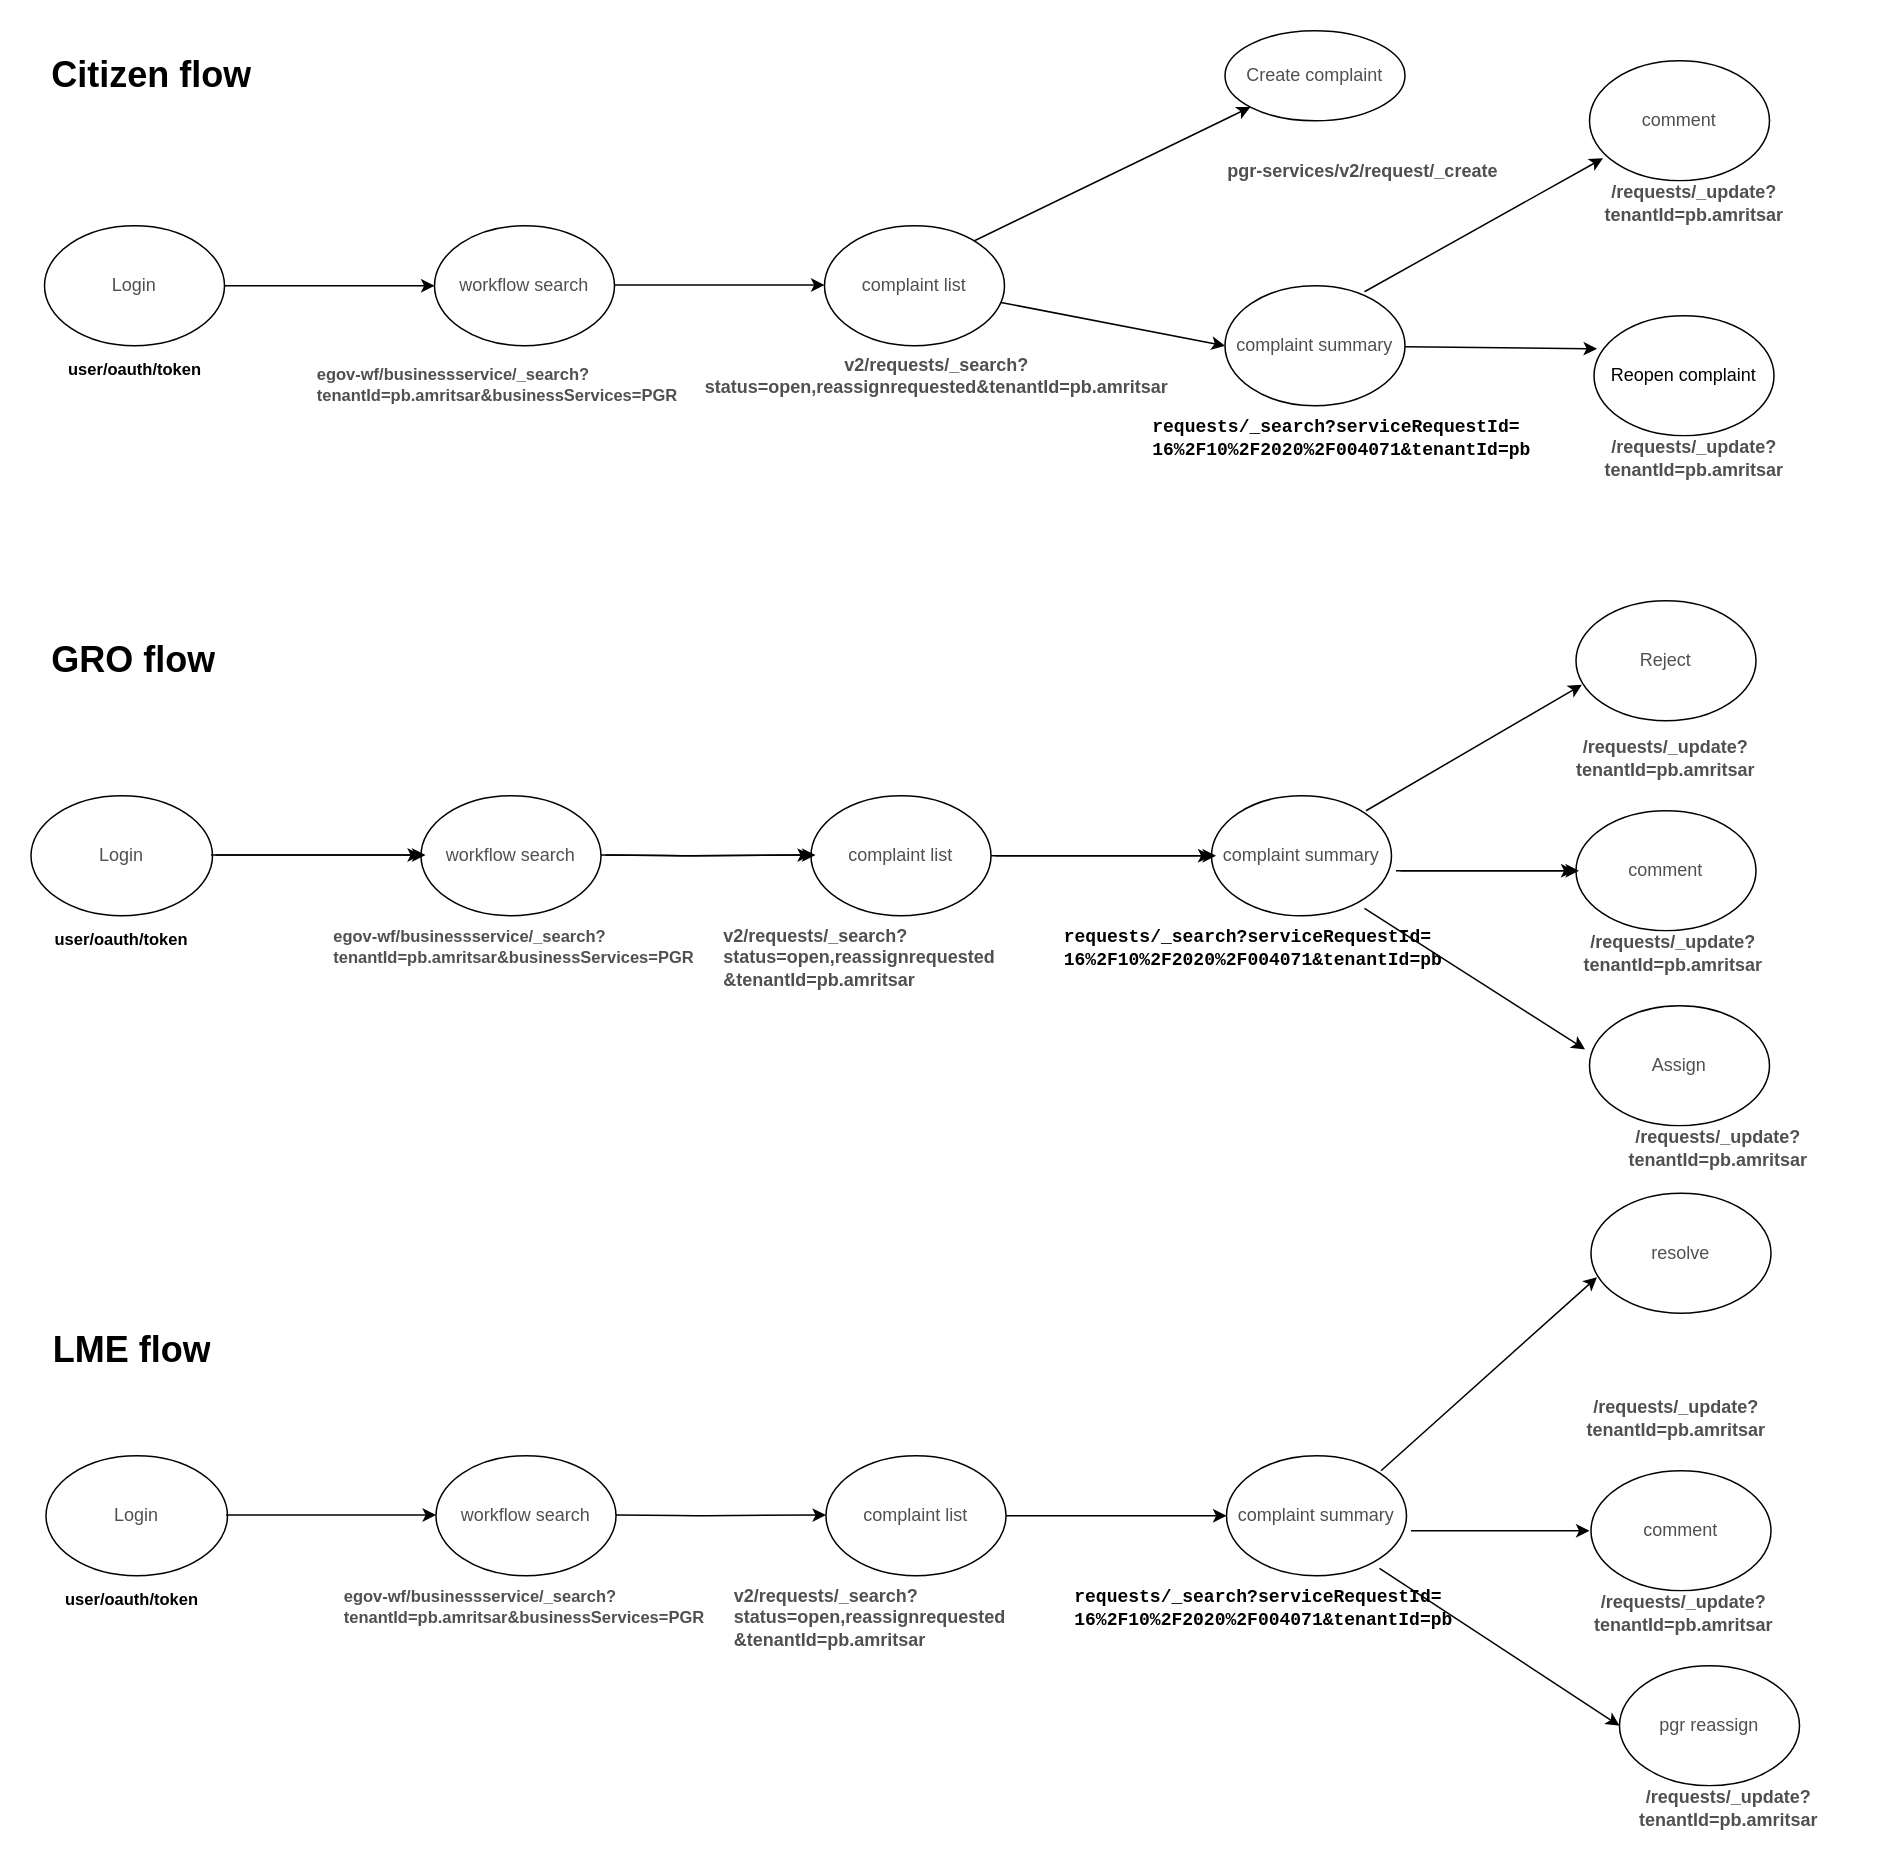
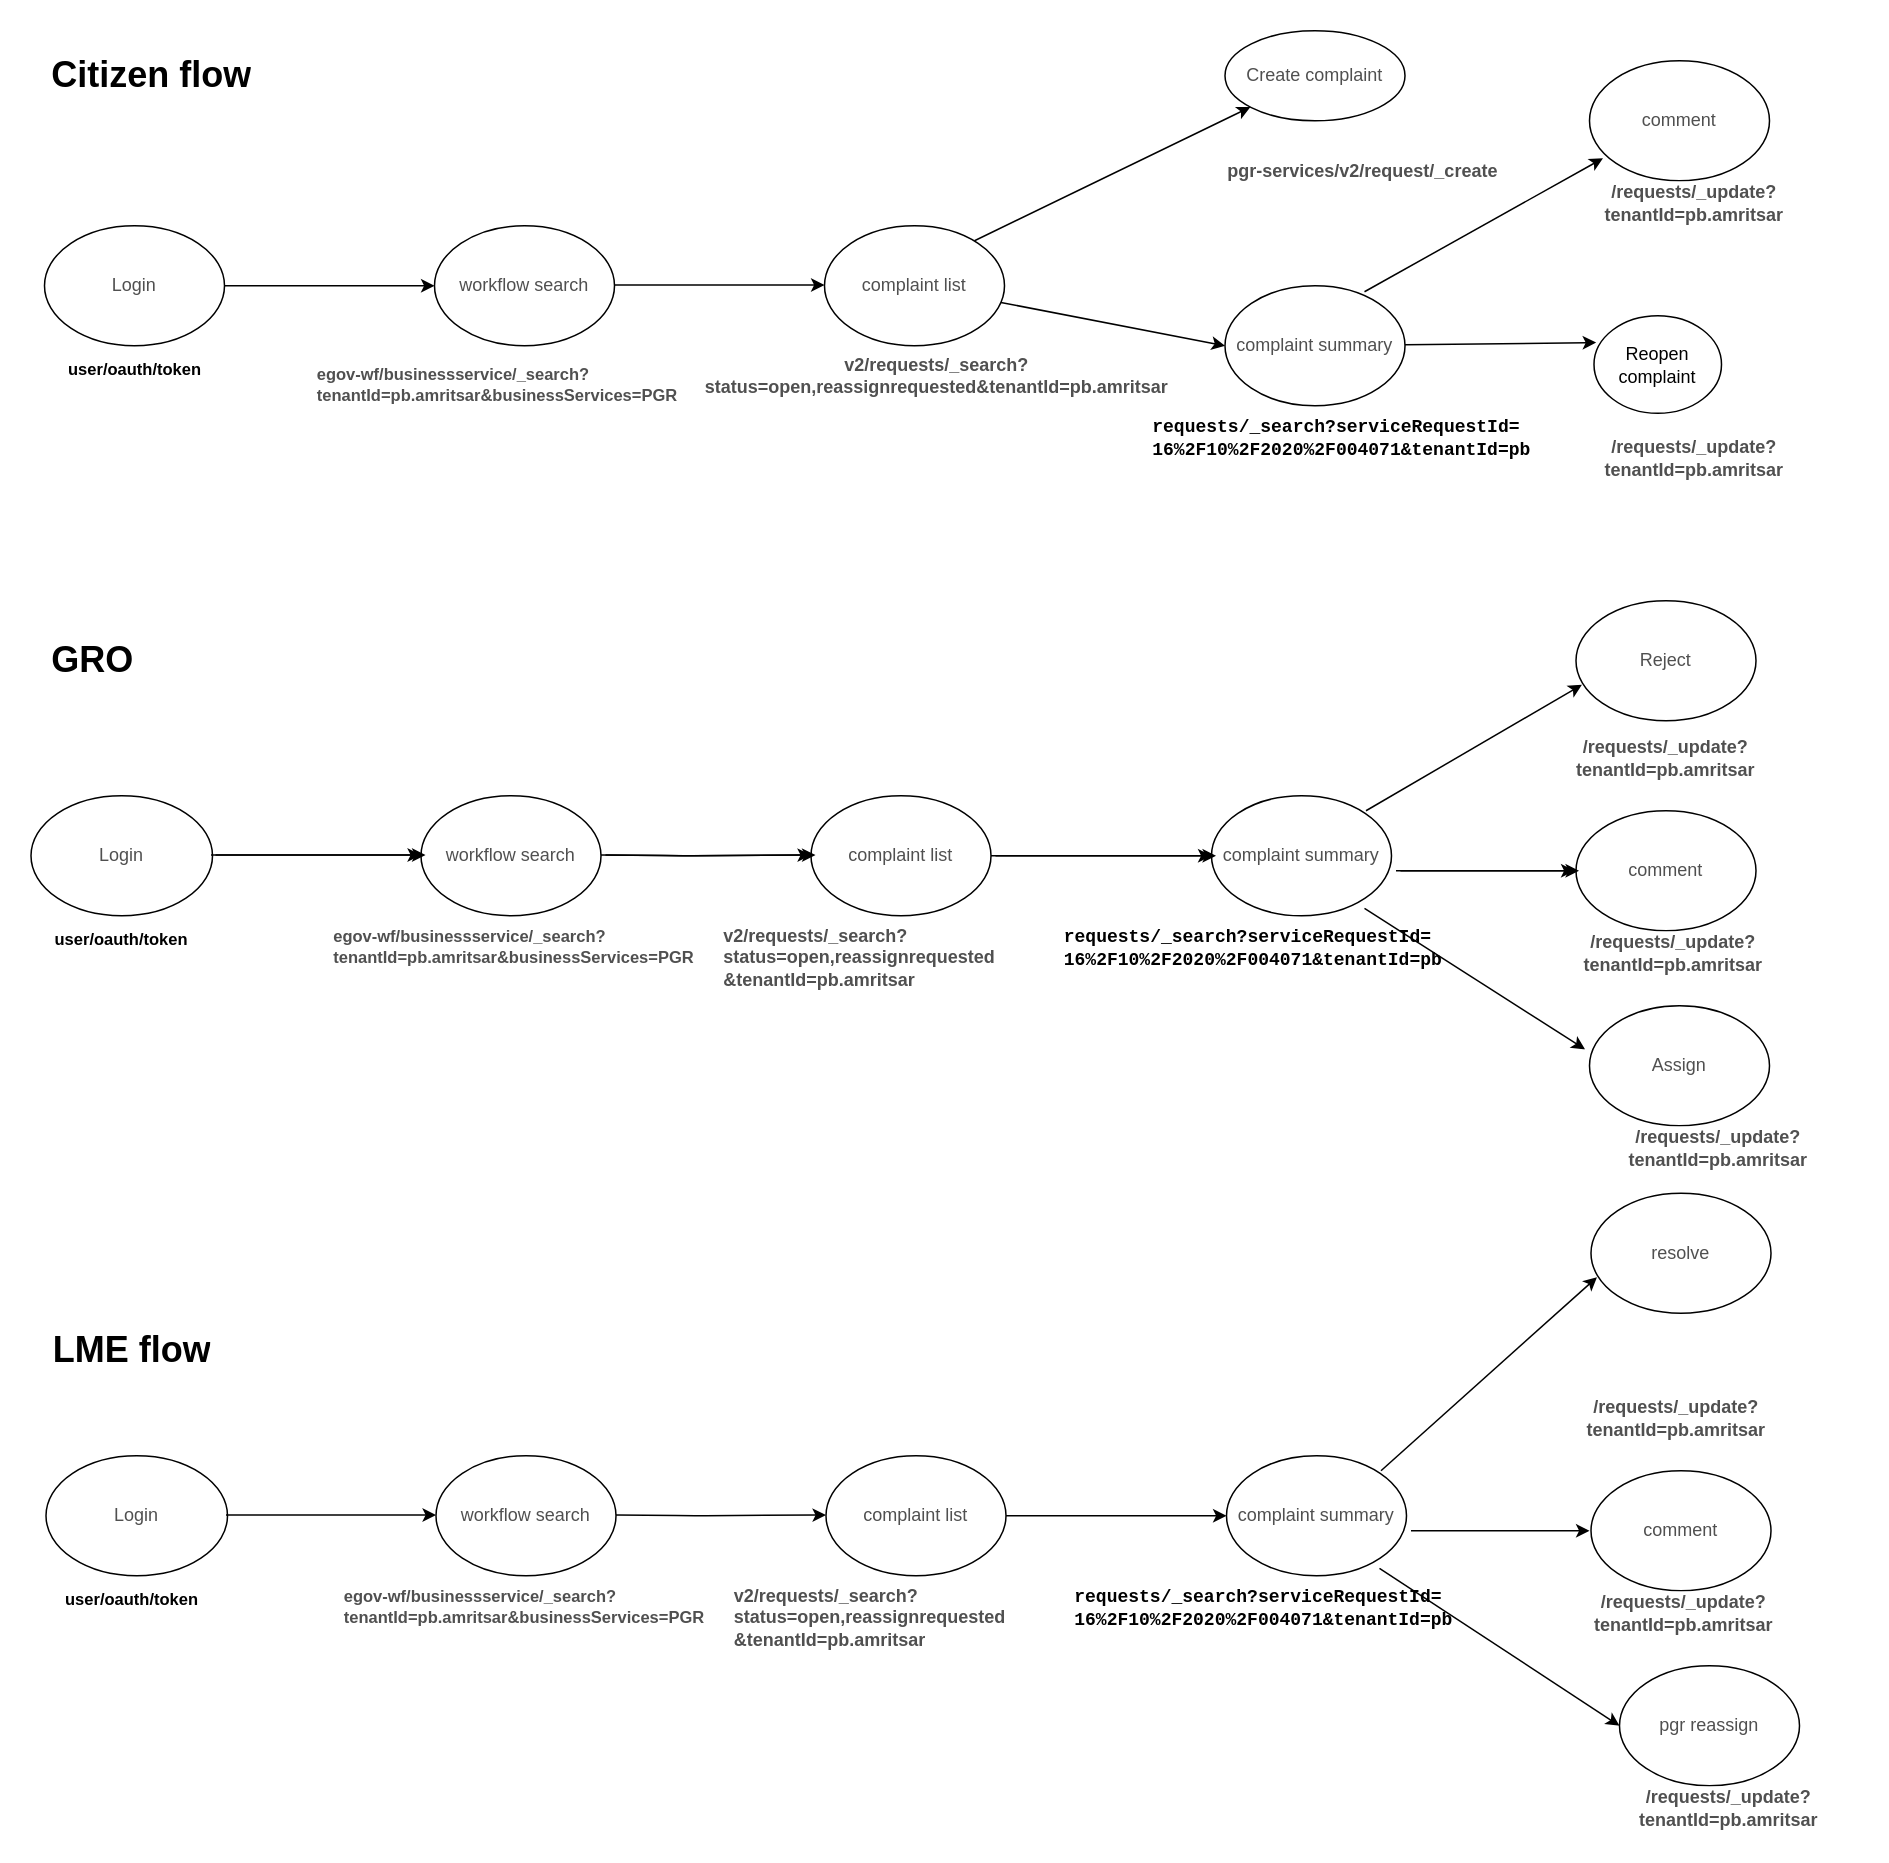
- <mxCell id="12" value="Reopen complaint" style="ellipse;whiteSpace=wrap;html=1;fillColor=none;" vertex="1" parent="1"><mxGeometry x="1062" y="210" width="120" height="80" as="geometry" /></mxCell>
+ <mxCell id="12" value="Reopen complaint" style="ellipse;whiteSpace=wrap;html=1;fillColor=none;" vertex="1" parent="1"><mxGeometry x="1062" y="210" width="85" height="65" as="geometry" /></mxCell>
- <mxCell id="40" value="&lt;h1&gt;GRO flow&lt;/h1&gt;" style="text;html=1;strokeColor=none;fillColor=none;spacing=5;spacingTop=-20;whiteSpace=wrap;overflow=hidden;rounded=0;" vertex="1" parent="1"><mxGeometry x="29" y="420" width="170" height="40" as="geometry" /></mxCell>
+ <mxCell id="40" value="&lt;h1&gt;GRO comment&lt;/h1&gt;" style="text;html=1;strokeColor=none;fillColor=none;spacing=5;spacingTop=-20;whiteSpace=wrap;overflow=hidden;rounded=0;" vertex="1" parent="1"><mxGeometry x="29" y="420" width="170" height="40" as="geometry" /></mxCell>
